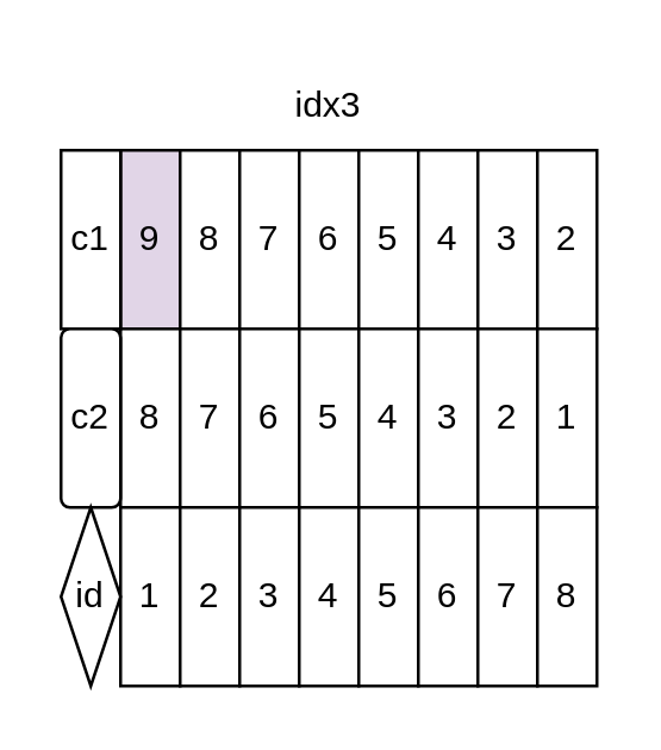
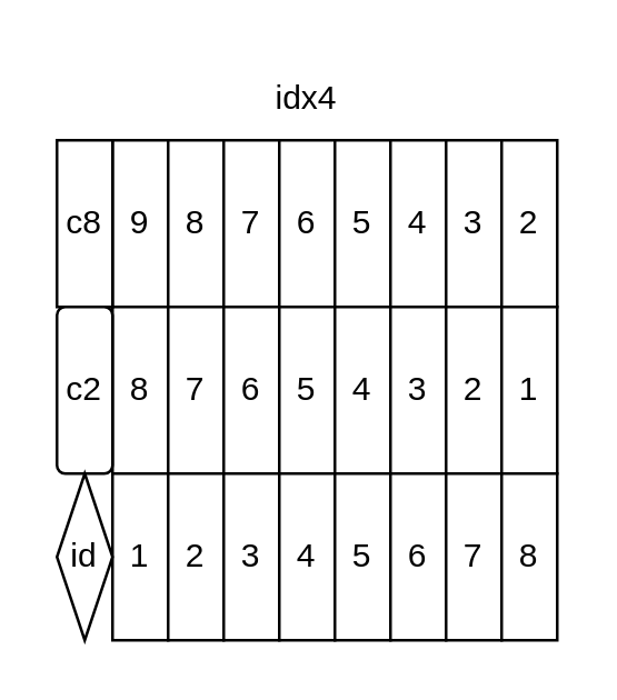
- <mxCell id="26" value="idx3" style="text;html=1;strokeColor=none;fillColor=none;align=center;verticalAlign=middle;whiteSpace=wrap;rounded=0;" parent="1" vertex="1"><mxGeometry x="80" y="20" width="60" height="30" as="geometry" /></mxCell>
+ <mxCell id="26" value="idx4" style="text;html=1;strokeColor=none;fillColor=none;align=center;verticalAlign=middle;whiteSpace=wrap;rounded=0;" parent="1" vertex="1"><mxGeometry x="80" y="20" width="60" height="30" as="geometry" /></mxCell>
- <mxCell id="27" value="c1" style="rounded=0;whiteSpace=wrap;html=1;" parent="1" vertex="1"><mxGeometry x="20" y="50" width="20" height="60" as="geometry" /></mxCell>
+ <mxCell id="27" value="c8" style="rounded=0;whiteSpace=wrap;html=1;" parent="1" vertex="1"><mxGeometry x="20" y="50" width="20" height="60" as="geometry" /></mxCell>
- <mxCell id="2" value="9" style="rounded=0;whiteSpace=wrap;html=1;fillColor=#e1d5e7;" parent="1" vertex="1"><mxGeometry x="40" y="50" width="20" height="60" as="geometry" /></mxCell>
+ <mxCell id="2" value="9" style="rounded=0;whiteSpace=wrap;html=1;" parent="1" vertex="1"><mxGeometry x="40" y="50" width="20" height="60" as="geometry" /></mxCell>
